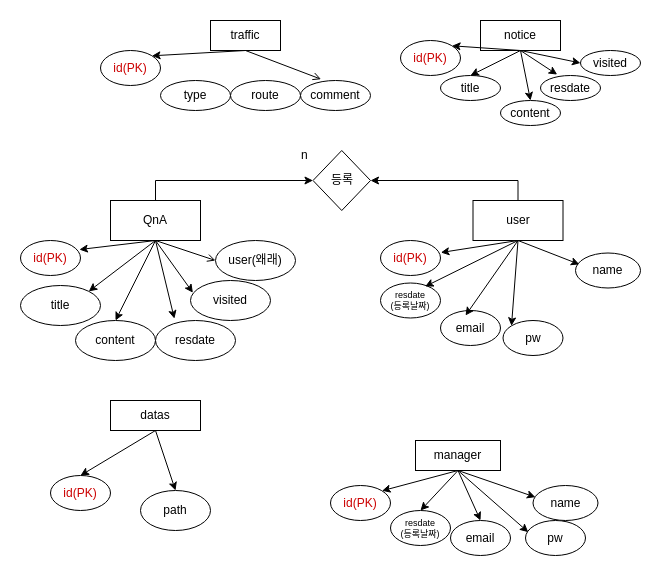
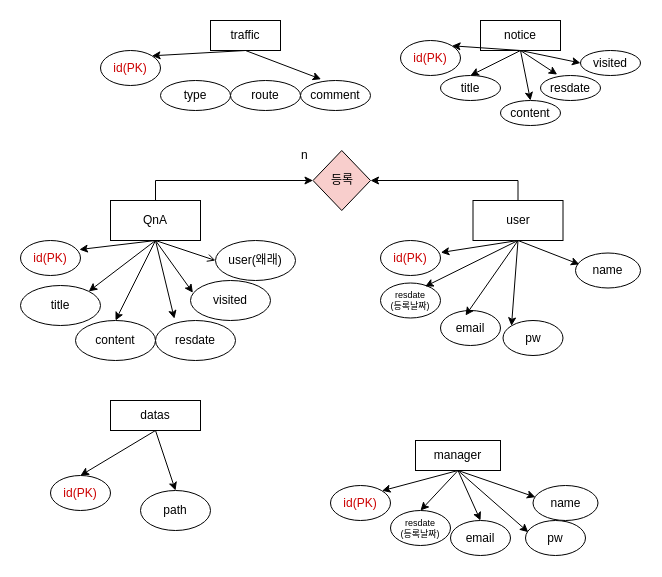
- <mxCell id="33" value="" style="endArrow=open;html=1;rounded=0;exitX=0.5;exitY=1;exitDx=0;exitDy=0;entryX=0.294;entryY=-0.043;entryDx=0;entryDy=0;entryPerimeter=0;" parent="1" source="2" target="5" edge="1"><mxGeometry width="50" height="50" relative="1" as="geometry"><mxPoint x="275" y="47.5" as="sourcePoint" /><mxPoint x="295" y="77.5" as="targetPoint" /></mxGeometry></mxCell>
+ <mxCell id="33" value="" style="endArrow=classic;html=1;rounded=0;exitX=0.5;exitY=1;exitDx=0;exitDy=0;entryX=0.294;entryY=-0.043;entryDx=0;entryDy=0;entryPerimeter=0;" parent="1" source="2" target="5" edge="1"><mxGeometry width="50" height="50" relative="1" as="geometry"><mxPoint x="275" y="47.5" as="sourcePoint" /><mxPoint x="295" y="77.5" as="targetPoint" /></mxGeometry></mxCell>
- <mxCell id="57" value="등록" style="rhombus;whiteSpace=wrap;html=1;" parent="1" vertex="1"><mxGeometry x="312.5" y="150" width="57.5" height="60" as="geometry" /></mxCell>
+ <mxCell id="57" value="등록" style="rhombus;whiteSpace=wrap;html=1;fillColor=#f8cecc;" parent="1" vertex="1"><mxGeometry x="312.5" y="150" width="57.5" height="60" as="geometry" /></mxCell>
